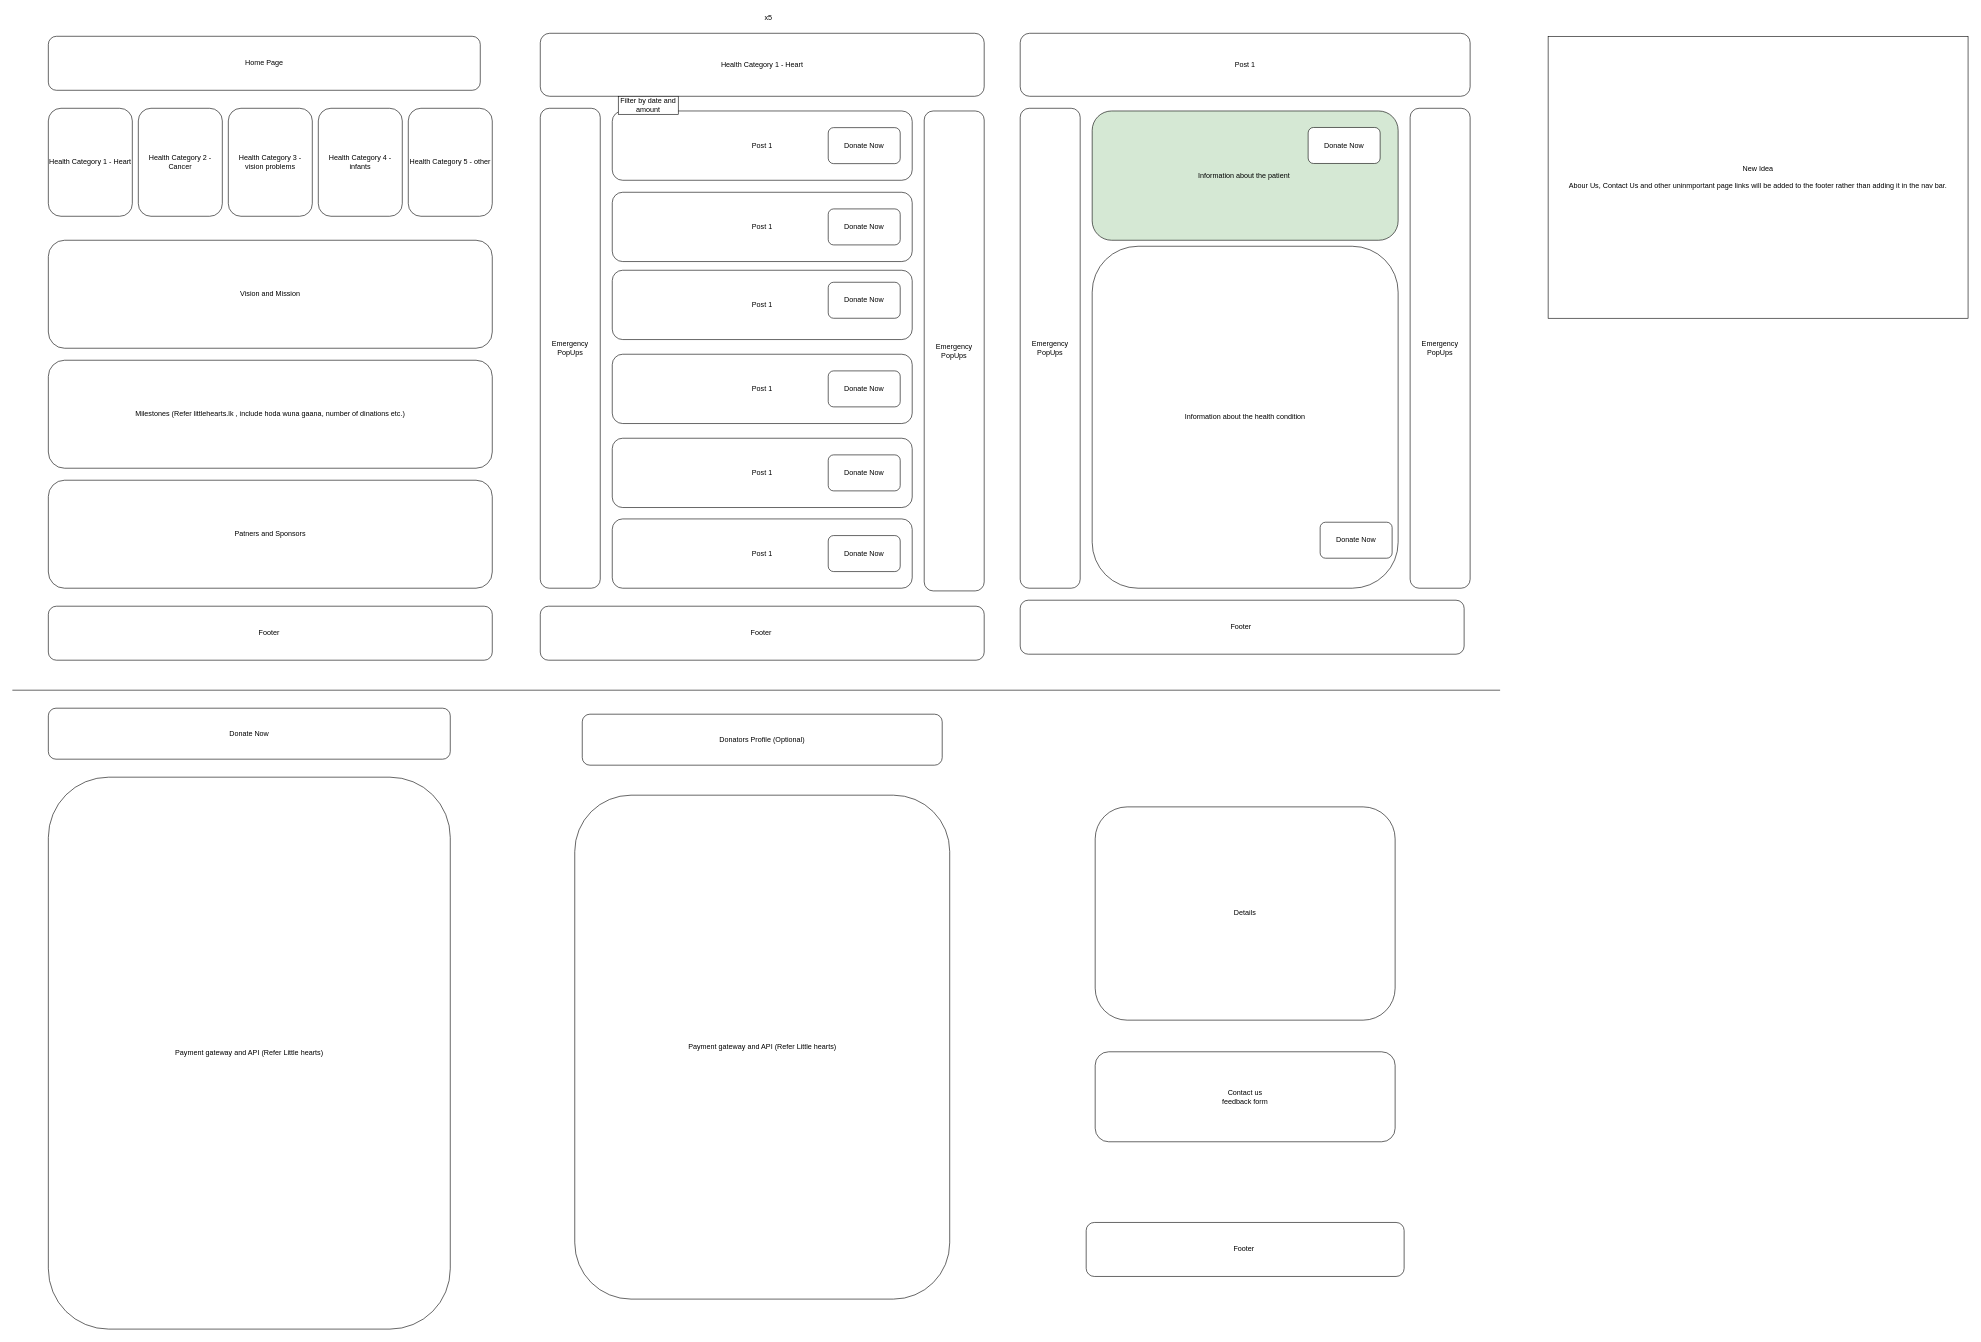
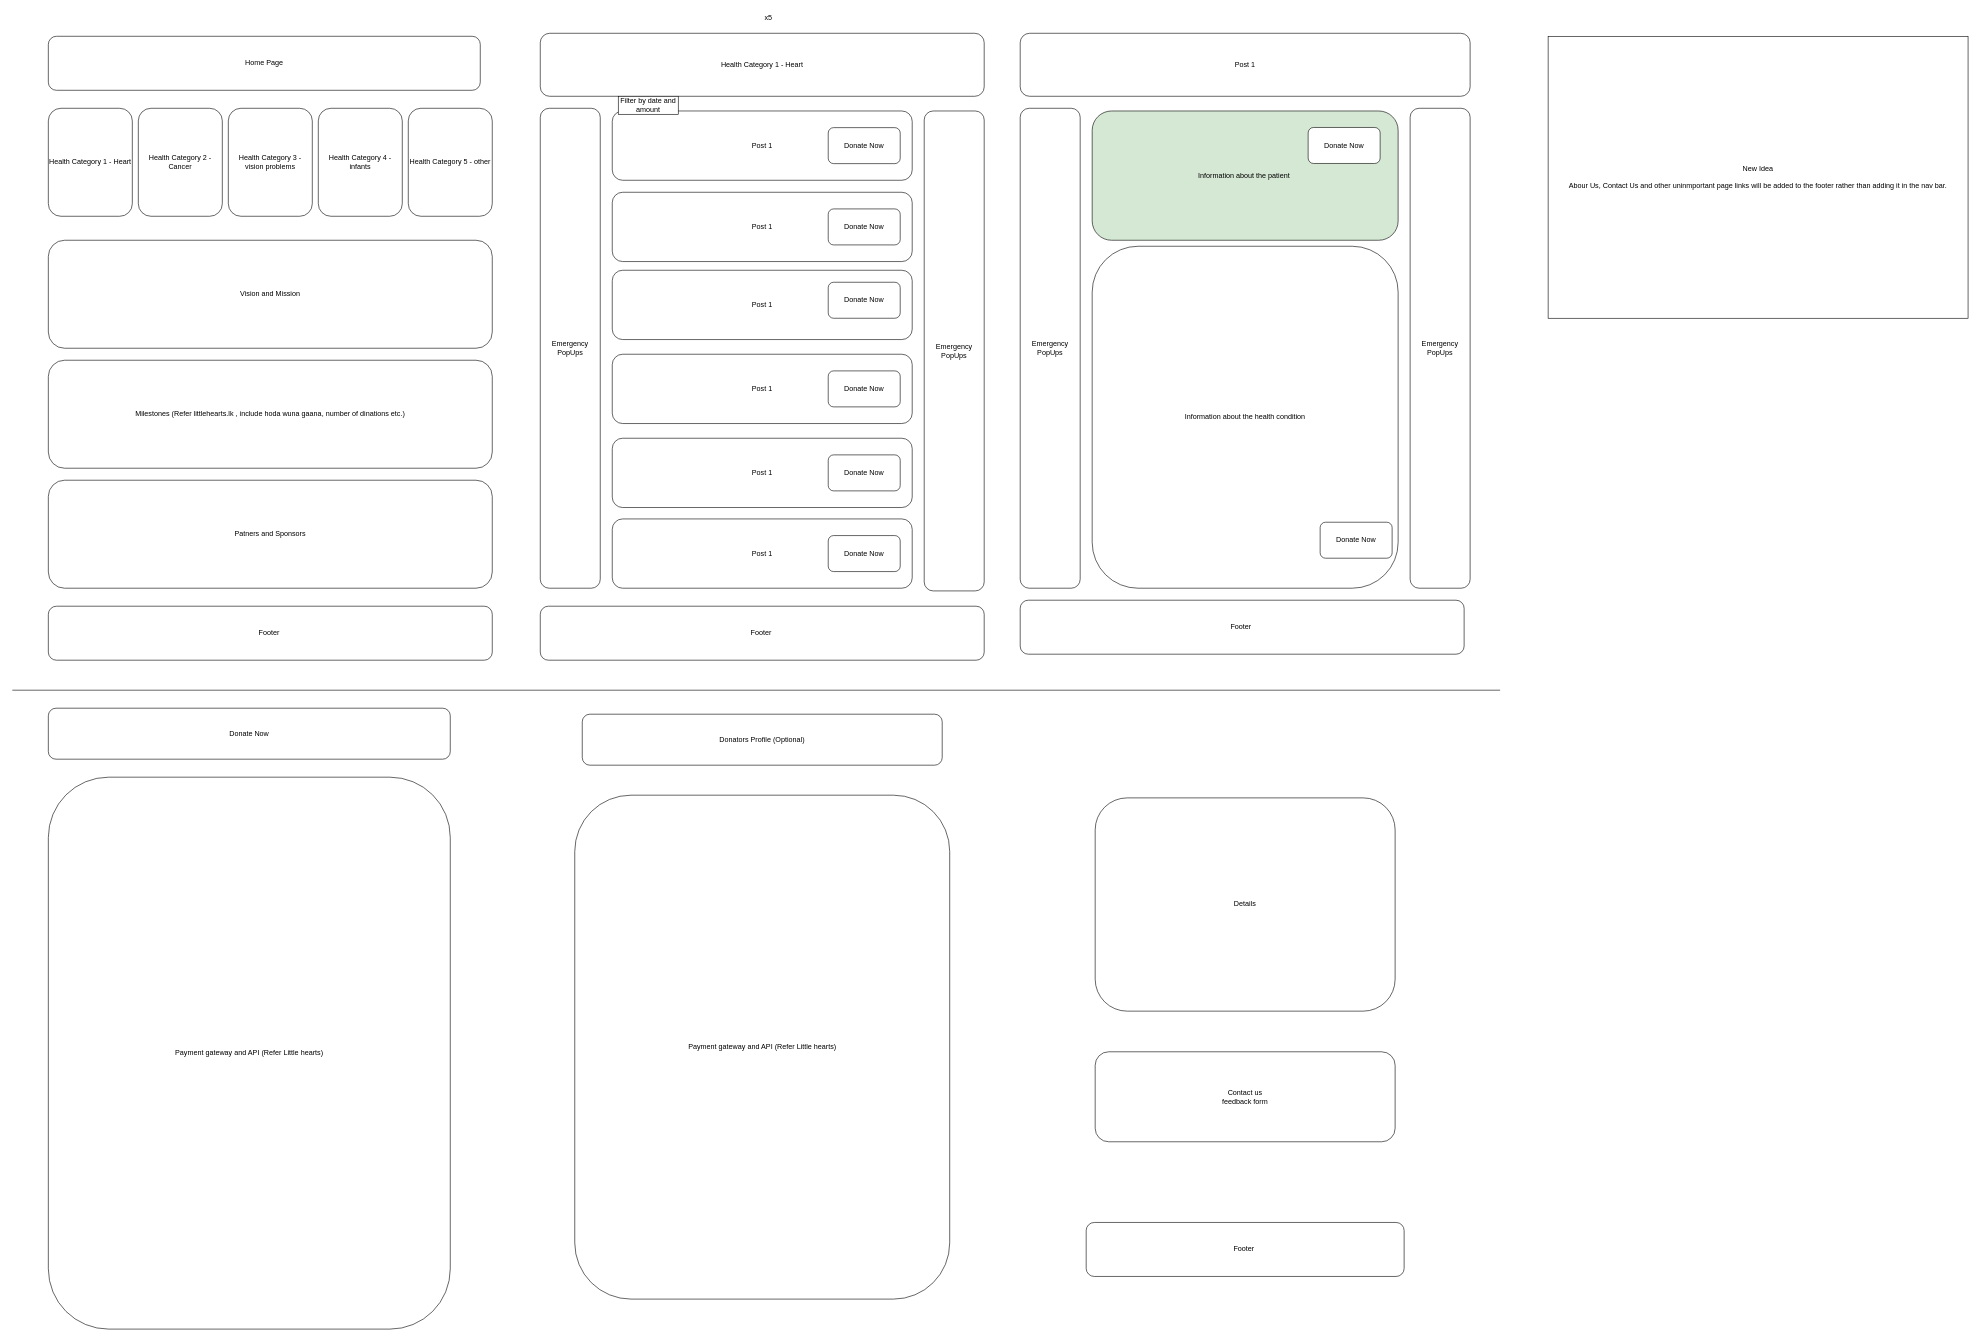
- <mxCell id="40" value="Details" style="rounded=1;whiteSpace=wrap;html=1;" parent="1" vertex="1"><mxGeometry x="1825" y="1344.5" width="500" height="355.5" as="geometry" /></mxCell>
+ <mxCell id="40" value="Details" style="rounded=1;whiteSpace=wrap;html=1;" parent="1" vertex="1"><mxGeometry x="1825" y="1329.5" width="500" height="355.5" as="geometry" /></mxCell>
